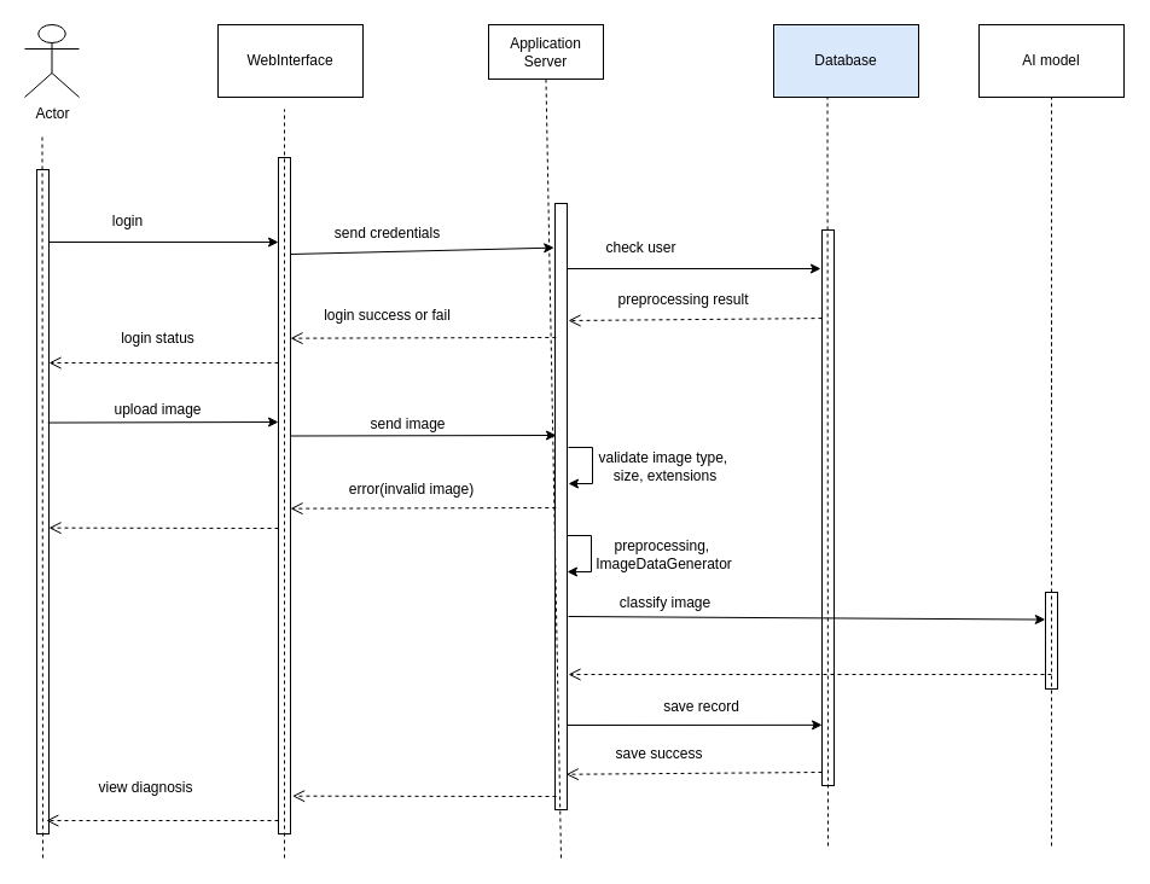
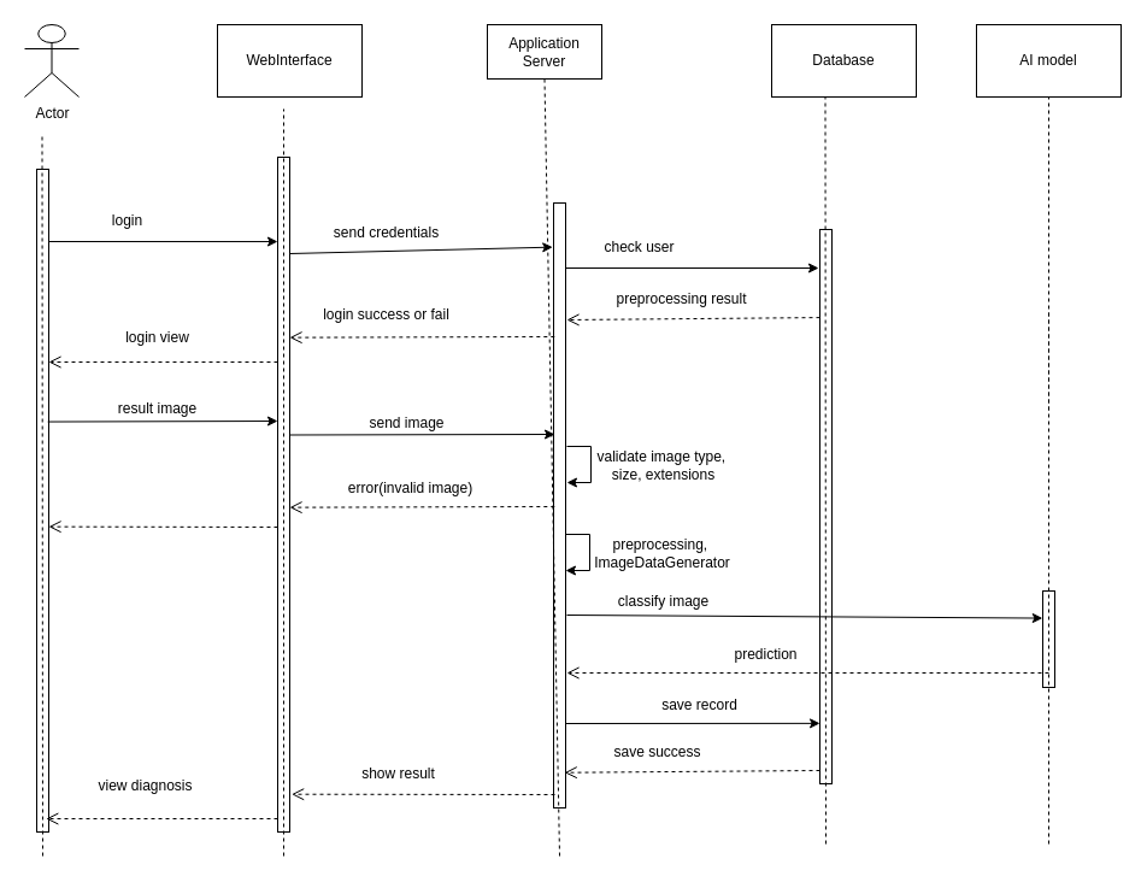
- <mxCell id="5" value="Database" style="rounded=0;whiteSpace=wrap;html=1;fillColor=#dae8fc;" parent="1" vertex="1"><mxGeometry x="640" y="20" width="120" height="60" as="geometry" /></mxCell>
+ <mxCell id="5" value="Database" style="rounded=0;whiteSpace=wrap;html=1;" parent="1" vertex="1"><mxGeometry x="640" y="20" width="120" height="60" as="geometry" /></mxCell>
- <mxCell id="26" value="login status" style="text;html=1;align=center;verticalAlign=middle;resizable=0;points=[];autosize=1;strokeColor=none;fillColor=none;" parent="1" vertex="1"><mxGeometry x="90" y="265" width="80" height="30" as="geometry" /></mxCell>
+ <mxCell id="26" value="login view" style="text;html=1;align=center;verticalAlign=middle;resizable=0;points=[];autosize=1;strokeColor=none;fillColor=none;" parent="1" vertex="1"><mxGeometry x="90" y="265" width="80" height="30" as="geometry" /></mxCell>
- <mxCell id="28" value="upload image" style="text;html=1;align=center;verticalAlign=middle;resizable=0;points=[];autosize=1;strokeColor=none;fillColor=none;" parent="1" vertex="1"><mxGeometry x="80" y="324" width="100" height="30" as="geometry" /></mxCell>
+ <mxCell id="28" value="result image" style="text;html=1;align=center;verticalAlign=middle;resizable=0;points=[];autosize=1;strokeColor=none;fillColor=none;" parent="1" vertex="1"><mxGeometry x="80" y="324" width="100" height="30" as="geometry" /></mxCell>
+ <mxCell id="34" value="prediction" style="text;html=1;align=center;verticalAlign=middle;resizable=0;points=[];autosize=1;strokeColor=none;fillColor=none;" parent="1" vertex="1"><mxGeometry x="595" y="528" width="80" height="30" as="geometry" /></mxCell>
+ <mxCell id="40" value="show result" style="text;html=1;align=center;verticalAlign=middle;resizable=0;points=[];autosize=1;strokeColor=none;fillColor=none;" parent="1" vertex="1"><mxGeometry x="290" y="627" width="80" height="30" as="geometry" /></mxCell>
